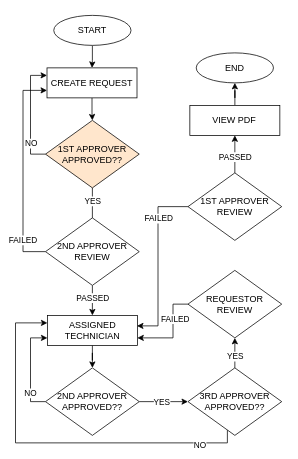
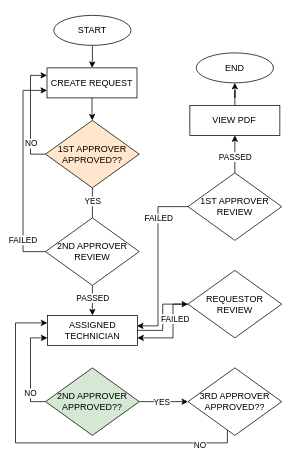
- <mxCell id="25" style="edgeStyle=orthogonalEdgeStyle;rounded=0;orthogonalLoop=1;jettySize=auto;html=1;entryX=0.5;entryY=1;entryDx=0;entryDy=0;" edge="1" parent="1" source="27" target="30"><mxGeometry relative="1" as="geometry" /></mxCell>
- <mxCell id="26" value="YES" style="edgeLabel;html=1;align=center;verticalAlign=middle;resizable=0;points=[];" vertex="1" connectable="0" parent="25"><mxGeometry x="0.061" relative="1" as="geometry"><mxPoint y="5" as="offset" /></mxGeometry></mxCell>
- <mxCell id="11" style="edgeStyle=orthogonalEdgeStyle;rounded=0;orthogonalLoop=1;jettySize=auto;html=1;entryX=0.5;entryY=0;entryDx=0;entryDy=0;" edge="1" parent="1" source="12" target="22"><mxGeometry relative="1" as="geometry" /></mxCell>
+ <mxCell id="11" style="edgeStyle=orthogonalEdgeStyle;rounded=0;orthogonalLoop=1;jettySize=auto;html=1;" edge="1" parent="1" source="12" target="30"><mxGeometry relative="1" as="geometry" /></mxCell>
- <mxCell id="22" value="2ND APPROVER&lt;div&gt;APPROVED??&lt;/div&gt;" style="rhombus;whiteSpace=wrap;html=1;" vertex="1" parent="1"><mxGeometry x="60" y="490" width="125" height="90" as="geometry" /></mxCell>
+ <mxCell id="22" value="2ND APPROVER&lt;div&gt;APPROVED??&lt;/div&gt;" style="rhombus;whiteSpace=wrap;html=1;fillColor=#d5e8d4;" vertex="1" parent="1"><mxGeometry x="60" y="490" width="125" height="90" as="geometry" /></mxCell>
